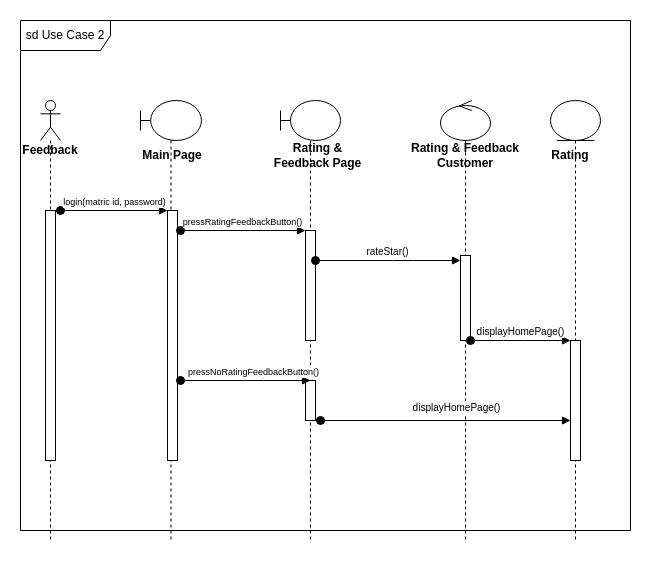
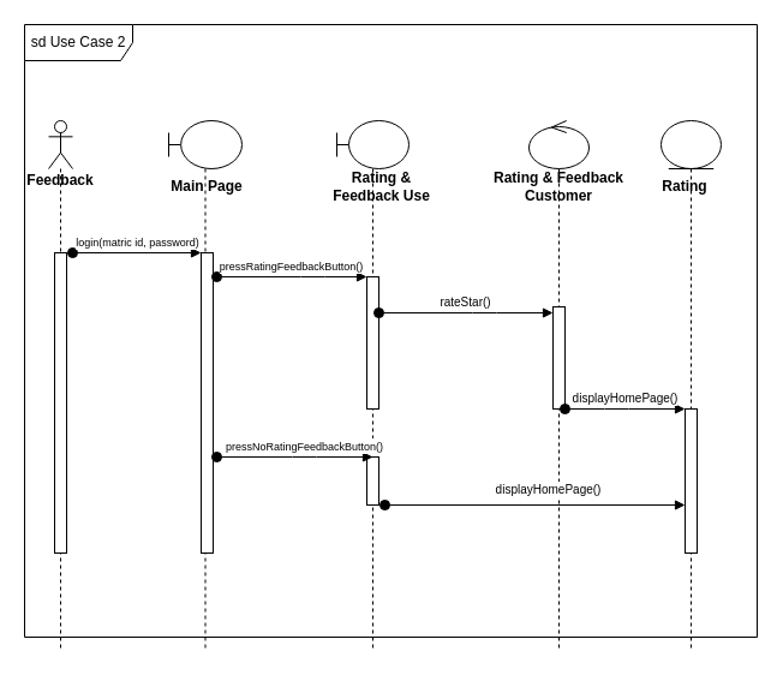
- <mxCell id="9" value="&lt;b&gt;Rating &amp;amp; Feedback Page&lt;/b&gt;" style="text;html=1;strokeColor=none;fillColor=none;align=center;verticalAlign=middle;whiteSpace=wrap;rounded=0;" vertex="1" parent="8"><mxGeometry x="-10" y="40" width="95" height="30" as="geometry" /></mxCell>
+ <mxCell id="9" value="&lt;b&gt;Rating &amp;amp; Feedback Use&lt;/b&gt;" style="text;html=1;strokeColor=none;fillColor=none;align=center;verticalAlign=middle;whiteSpace=wrap;rounded=0;" vertex="1" parent="8"><mxGeometry x="-10" y="40" width="95" height="30" as="geometry" /></mxCell>
